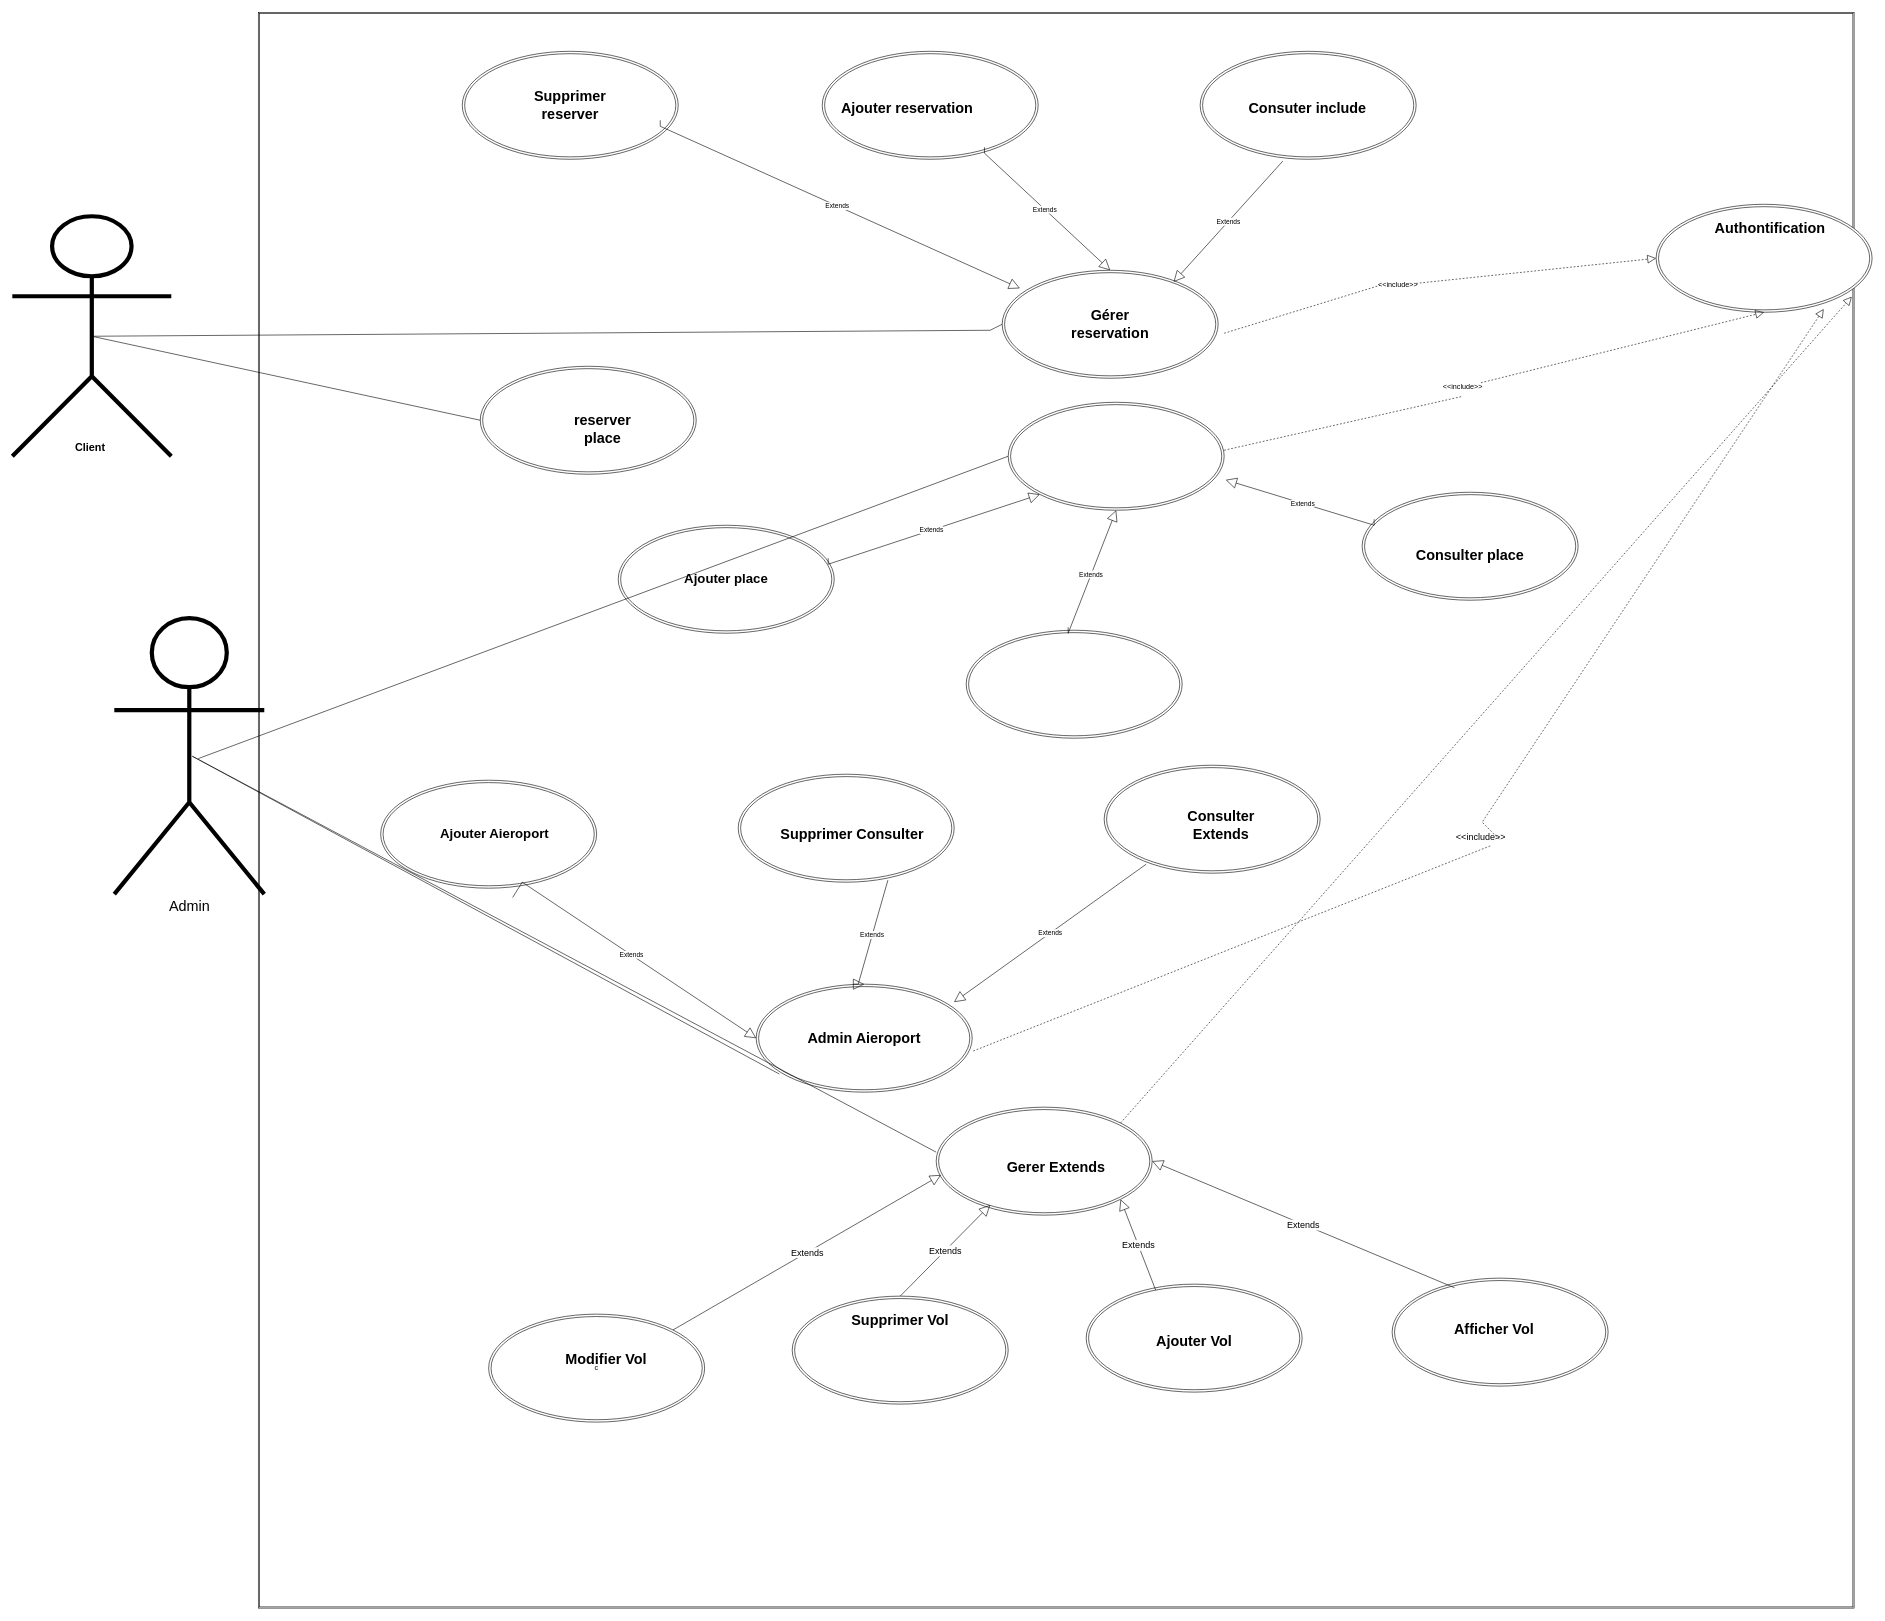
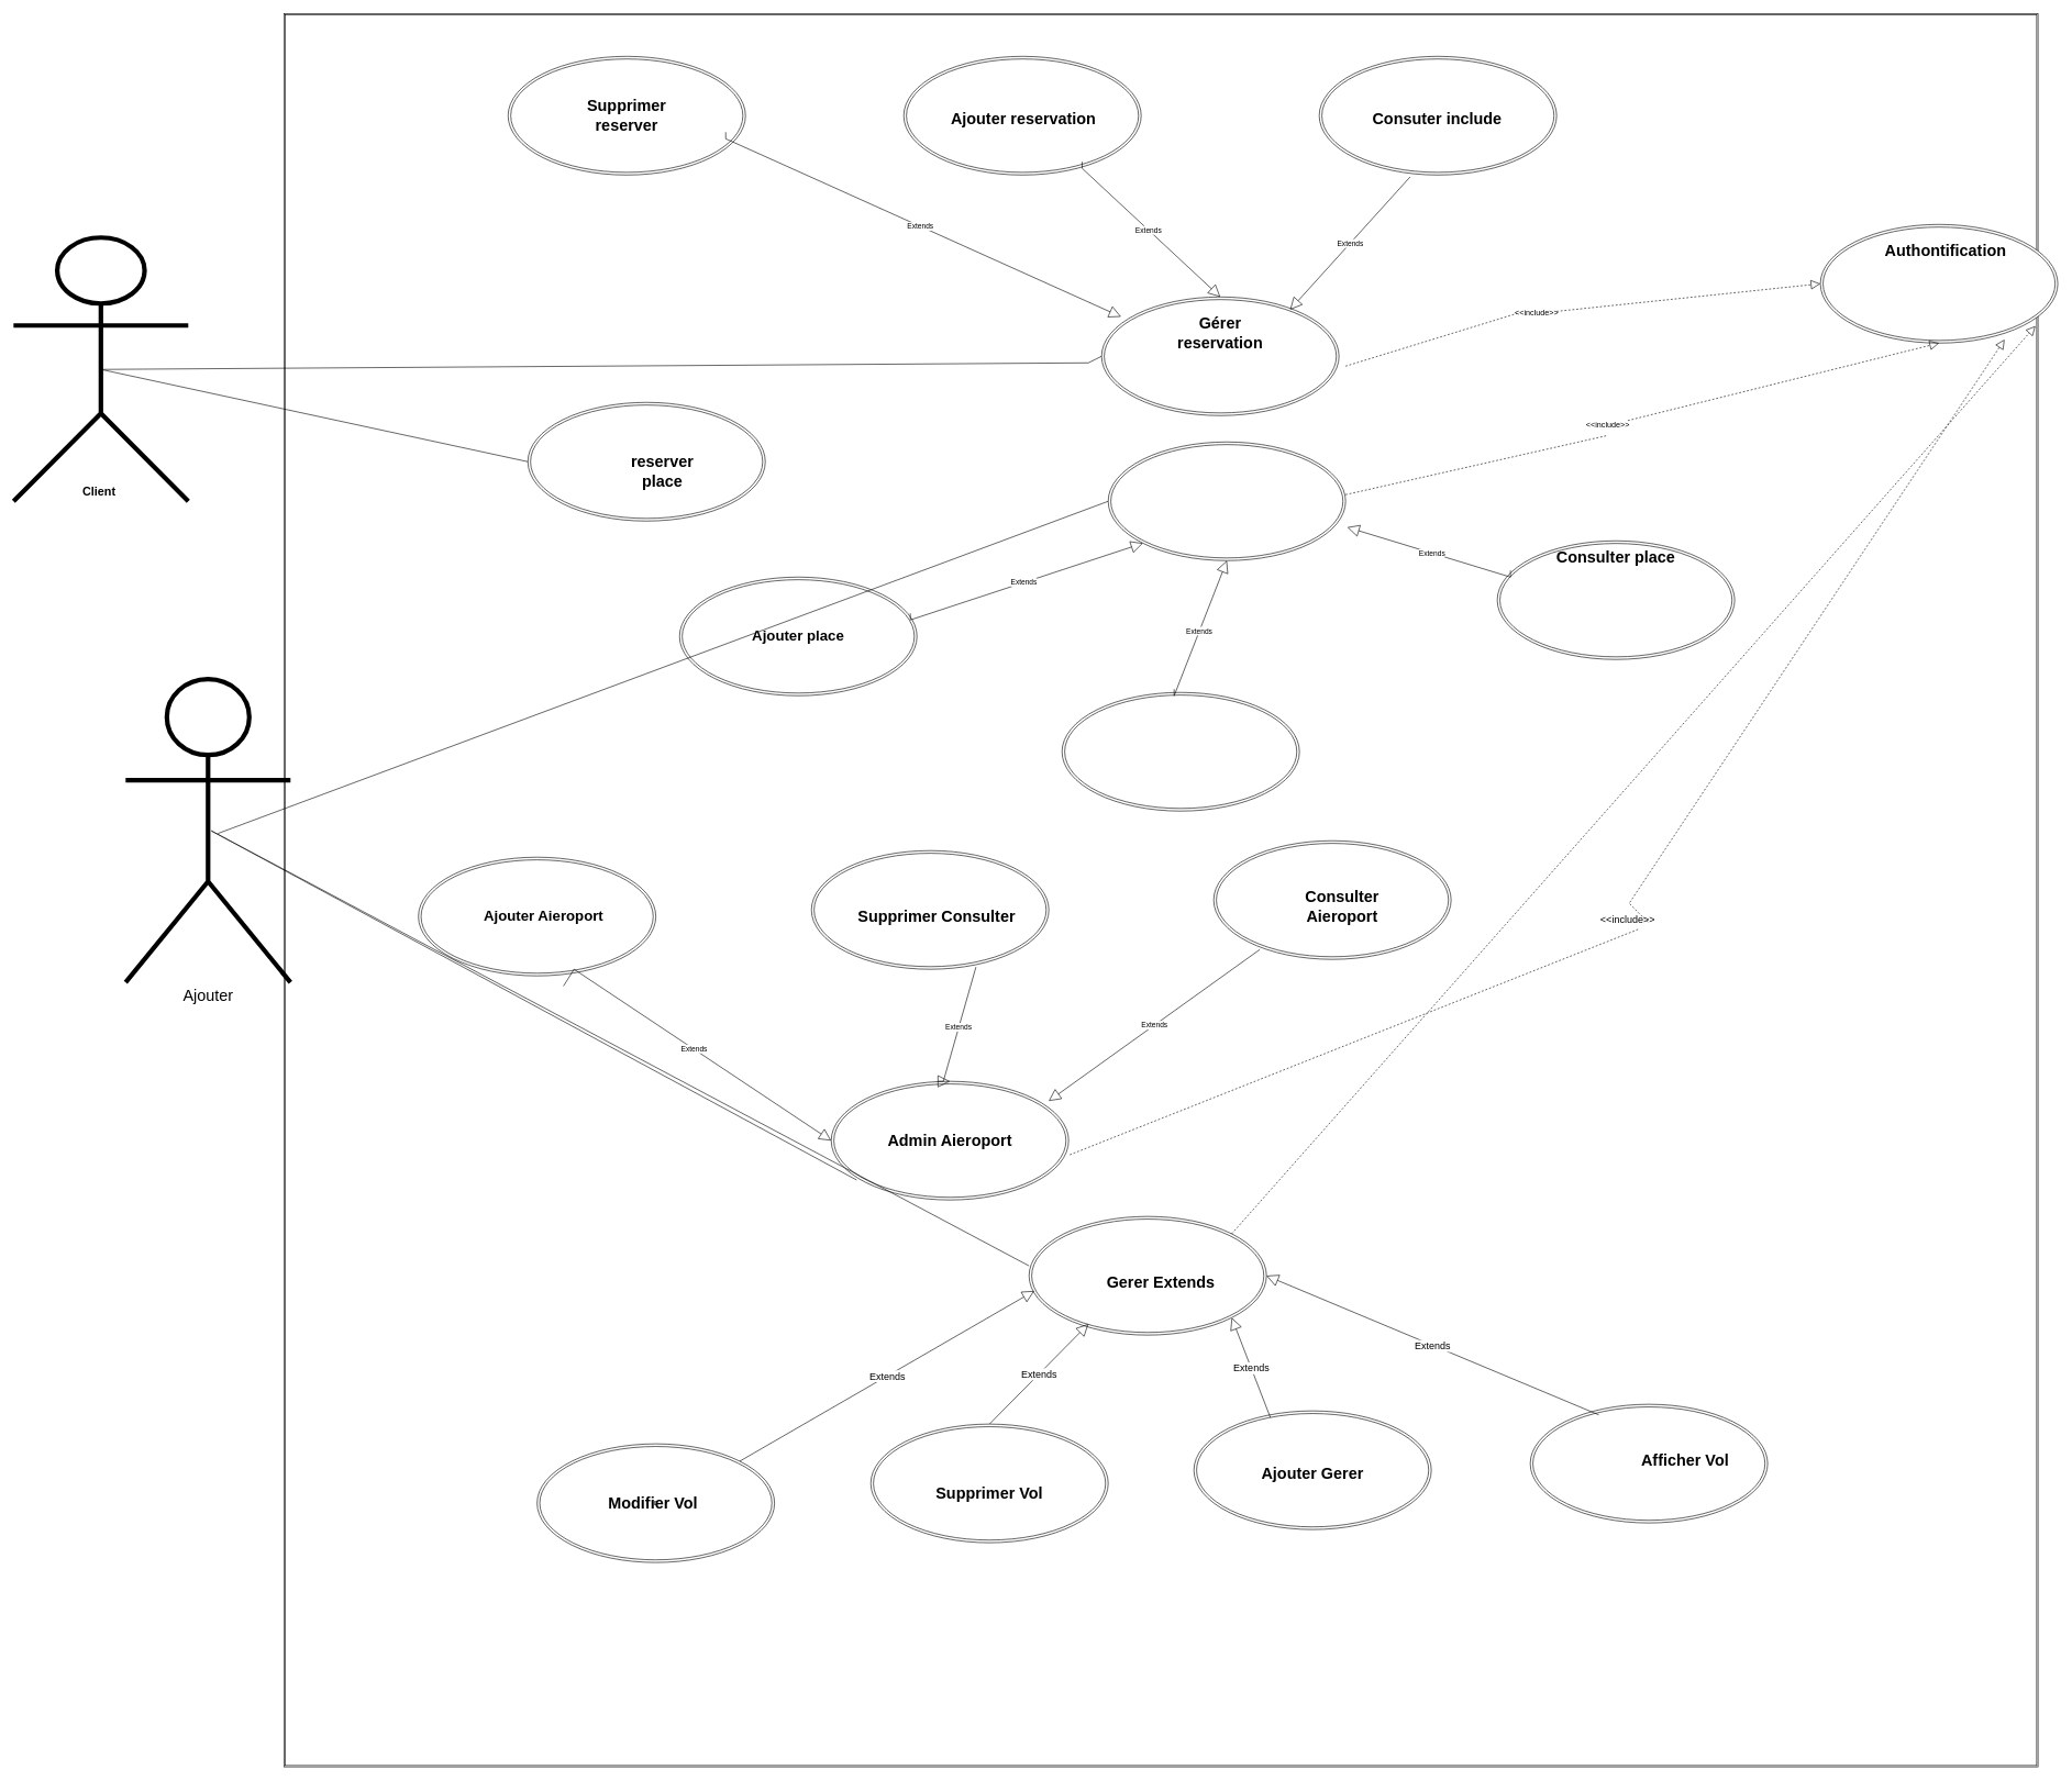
- <mxCell id="5" value="&lt;b&gt;&lt;font style=&quot;font-size: 24px&quot;&gt;Ajouter reservation&amp;nbsp;&lt;/font&gt;&lt;/b&gt;" style="text;html=1;strokeColor=none;fillColor=none;align=center;verticalAlign=middle;whiteSpace=wrap;rounded=0;" parent="1" vertex="1"><mxGeometry x="1380" y="160" width="270" height="40" as="geometry" /></mxCell>
+ <mxCell id="5" value="&lt;b&gt;&lt;font style=&quot;font-size: 24px&quot;&gt;Ajouter reservation&amp;nbsp;&lt;/font&gt;&lt;/b&gt;" style="text;html=1;strokeColor=none;fillColor=none;align=center;verticalAlign=middle;whiteSpace=wrap;rounded=0;" parent="1" vertex="1"><mxGeometry x="1420" y="160" width="270" height="40" as="geometry" /></mxCell>
- <mxCell id="18" value="&lt;span style=&quot;font-size: 24px&quot;&gt;&lt;b&gt;Gérer reservation&lt;/b&gt;&lt;/span&gt;" style="text;html=1;strokeColor=none;fillColor=none;align=center;verticalAlign=middle;whiteSpace=wrap;rounded=0;fontSize=18;" parent="1" vertex="1"><mxGeometry x="1750" y="525" width="200" height="30" as="geometry" /></mxCell>
+ <mxCell id="18" value="&lt;span style=&quot;font-size: 24px&quot;&gt;&lt;b&gt;Gérer reservation&lt;/b&gt;&lt;/span&gt;" style="text;html=1;strokeColor=none;fillColor=none;align=center;verticalAlign=middle;whiteSpace=wrap;rounded=0;fontSize=18;" parent="1" vertex="1"><mxGeometry x="1750" y="490" width="200" height="30" as="geometry" /></mxCell>
- <mxCell id="19" value="&lt;b style=&quot;font-size: 24px&quot;&gt;Consulter place&lt;/b&gt;" style="text;html=1;strokeColor=none;fillColor=none;align=center;verticalAlign=middle;whiteSpace=wrap;rounded=0;fontSize=18;" parent="1" vertex="1"><mxGeometry x="2345" y="910" width="210" height="30" as="geometry" /></mxCell>
+ <mxCell id="19" value="&lt;b style=&quot;font-size: 24px&quot;&gt;Consulter place&lt;/b&gt;" style="text;html=1;strokeColor=none;fillColor=none;align=center;verticalAlign=middle;whiteSpace=wrap;rounded=0;fontSize=18;" parent="1" vertex="1"><mxGeometry x="2345" y="830" width="210" height="30" as="geometry" /></mxCell>
- <mxCell id="40" value="&lt;b style=&quot;font-size: 24px&quot;&gt;Consulter Extends&lt;/b&gt;" style="text;html=1;strokeColor=none;fillColor=none;align=center;verticalAlign=middle;whiteSpace=wrap;rounded=0;fontSize=18;" parent="1" vertex="1"><mxGeometry x="1930" y="1360" width="210" height="30" as="geometry" /></mxCell>
+ <mxCell id="40" value="&lt;b style=&quot;font-size: 24px&quot;&gt;Consulter Aieroport&lt;/b&gt;" style="text;html=1;strokeColor=none;fillColor=none;align=center;verticalAlign=middle;whiteSpace=wrap;rounded=0;fontSize=18;" parent="1" vertex="1"><mxGeometry x="1930" y="1360" width="210" height="30" as="geometry" /></mxCell>
- <mxCell id="63" value="Admin" style="shape=umlActor;verticalLabelPosition=bottom;verticalAlign=top;html=1;fontSize=24;strokeWidth=7;" parent="1" vertex="1"><mxGeometry x="190" y="1030" width="250" height="460" as="geometry" /></mxCell>
+ <mxCell id="63" value="Ajouter" style="shape=umlActor;verticalLabelPosition=bottom;verticalAlign=top;html=1;fontSize=24;strokeWidth=7;" parent="1" vertex="1"><mxGeometry x="190" y="1030" width="250" height="460" as="geometry" /></mxCell>
- <mxCell id="53" value="&lt;span style=&quot;font-size: 24px&quot;&gt;&lt;b&gt;Supprimer Vol&lt;/b&gt;&lt;/span&gt;" style="text;html=1;strokeColor=none;fillColor=none;align=center;verticalAlign=middle;whiteSpace=wrap;rounded=0;fontSize=18;" parent="1" vertex="1"><mxGeometry x="1400" y="2185" width="200" height="30" as="geometry" /></mxCell>
+ <mxCell id="53" value="&lt;span style=&quot;font-size: 24px&quot;&gt;&lt;b&gt;Supprimer Vol&lt;/b&gt;&lt;/span&gt;" style="text;html=1;strokeColor=none;fillColor=none;align=center;verticalAlign=middle;whiteSpace=wrap;rounded=0;fontSize=18;" parent="1" vertex="1"><mxGeometry x="1400" y="2250" width="200" height="30" as="geometry" /></mxCell>
- <mxCell id="56" value="&lt;span style=&quot;font-size: 24px&quot;&gt;&lt;b&gt;Afficher Vol&lt;/b&gt;&lt;/span&gt;" style="text;html=1;strokeColor=none;fillColor=none;align=center;verticalAlign=middle;whiteSpace=wrap;rounded=0;fontSize=18;" parent="1" vertex="1"><mxGeometry x="2390" y="2200" width="200" height="30" as="geometry" /></mxCell>
+ <mxCell id="56" value="&lt;span style=&quot;font-size: 24px&quot;&gt;&lt;b&gt;Afficher Vol&lt;/b&gt;&lt;/span&gt;" style="text;html=1;strokeColor=none;fillColor=none;align=center;verticalAlign=middle;whiteSpace=wrap;rounded=0;fontSize=18;" parent="1" vertex="1"><mxGeometry x="2455" y="2200" width="200" height="30" as="geometry" /></mxCell>
- <mxCell id="54" value="&lt;span style=&quot;font-size: 24px&quot;&gt;&lt;b&gt;Ajouter Vol&lt;/b&gt;&lt;/span&gt;" style="text;html=1;strokeColor=none;fillColor=none;align=center;verticalAlign=middle;whiteSpace=wrap;rounded=0;fontSize=18;" parent="1" vertex="1"><mxGeometry x="1890" y="2220" width="200" height="30" as="geometry" /></mxCell>
+ <mxCell id="54" value="&lt;span style=&quot;font-size: 24px&quot;&gt;&lt;b&gt;Ajouter Gerer&lt;/b&gt;&lt;/span&gt;" style="text;html=1;strokeColor=none;fillColor=none;align=center;verticalAlign=middle;whiteSpace=wrap;rounded=0;fontSize=18;" parent="1" vertex="1"><mxGeometry x="1890" y="2220" width="200" height="30" as="geometry" /></mxCell>
- <mxCell id="52" value="&lt;span style=&quot;font-size: 24px&quot;&gt;&lt;b&gt;Modifier Vol&lt;/b&gt;&lt;/span&gt;" style="text;html=1;strokeColor=none;fillColor=none;align=center;verticalAlign=middle;whiteSpace=wrap;rounded=0;fontSize=18;" parent="1" vertex="1"><mxGeometry x="910" y="2250" width="200" height="30" as="geometry" /></mxCell>
+ <mxCell id="52" value="&lt;span style=&quot;font-size: 24px&quot;&gt;&lt;b&gt;Modifier Vol&lt;/b&gt;&lt;/span&gt;" style="text;html=1;strokeColor=none;fillColor=none;align=center;verticalAlign=middle;whiteSpace=wrap;rounded=0;fontSize=18;" parent="1" vertex="1"><mxGeometry x="890" y="2265" width="200" height="30" as="geometry" /></mxCell>
